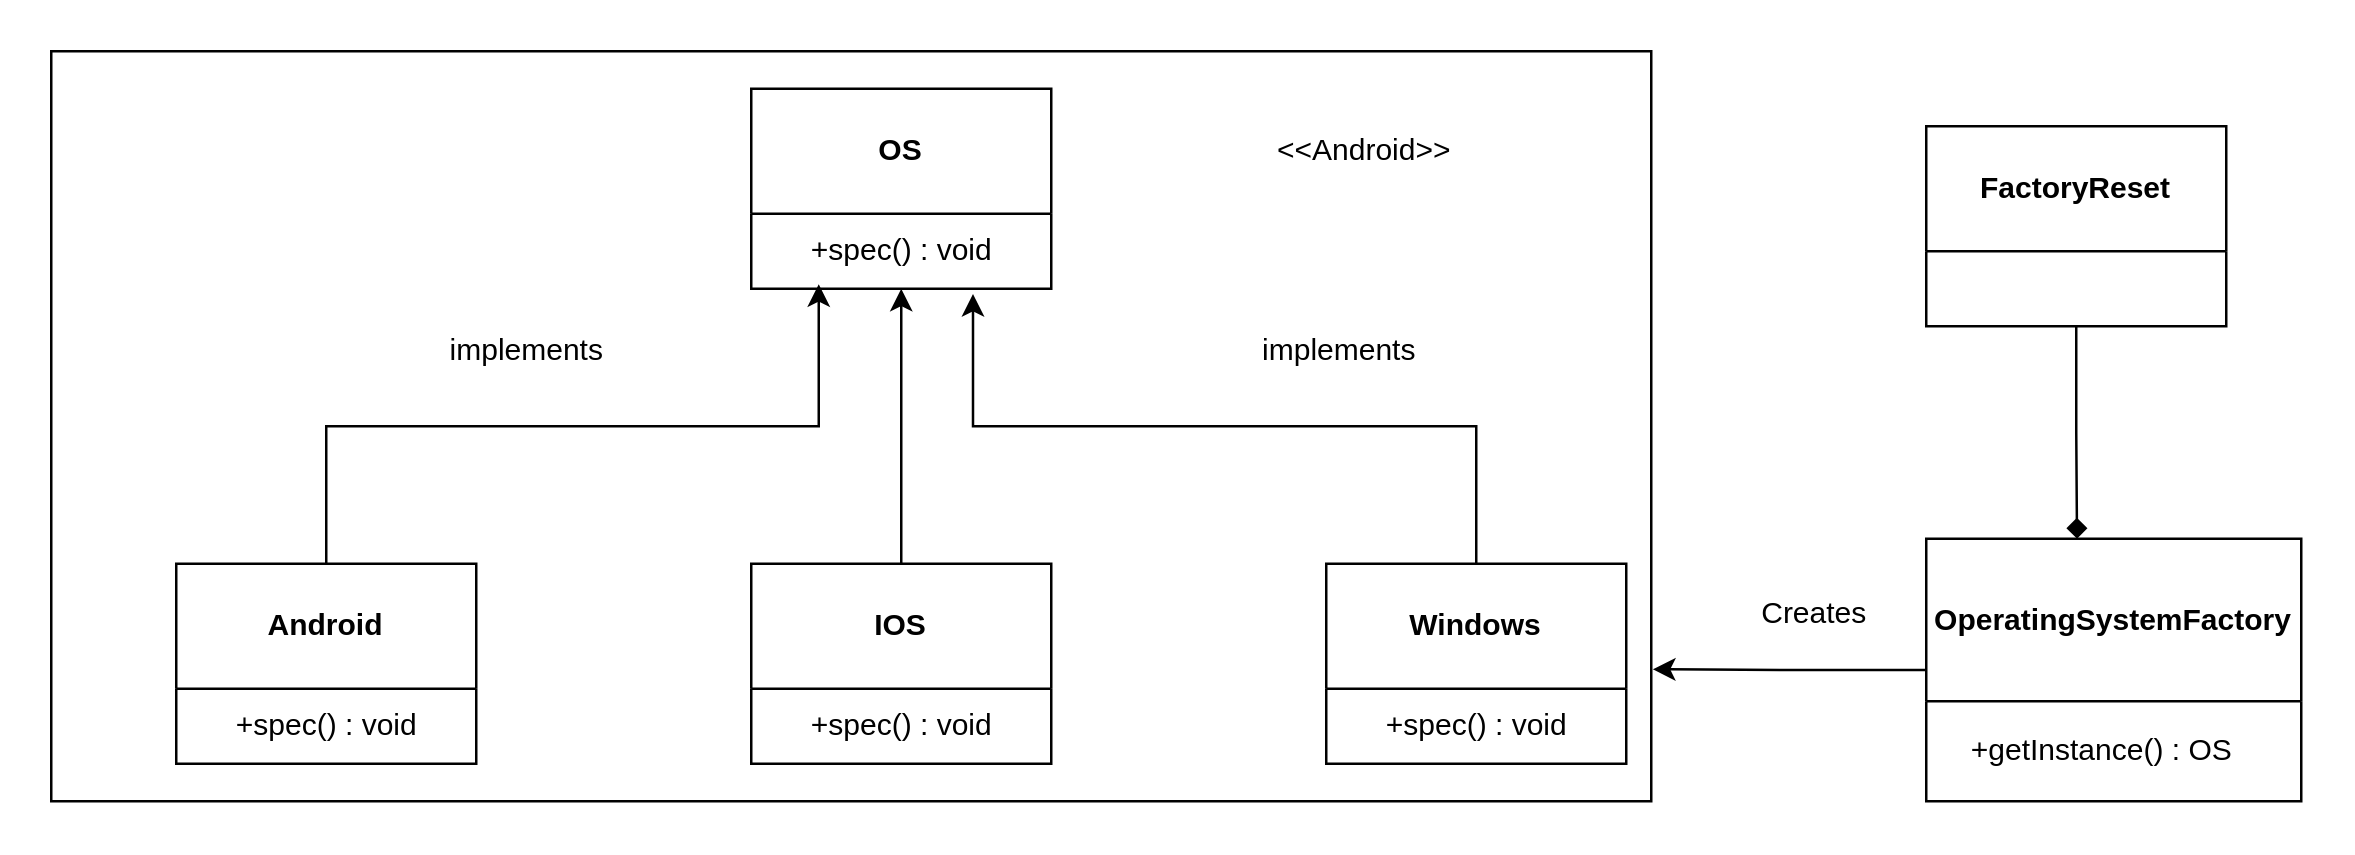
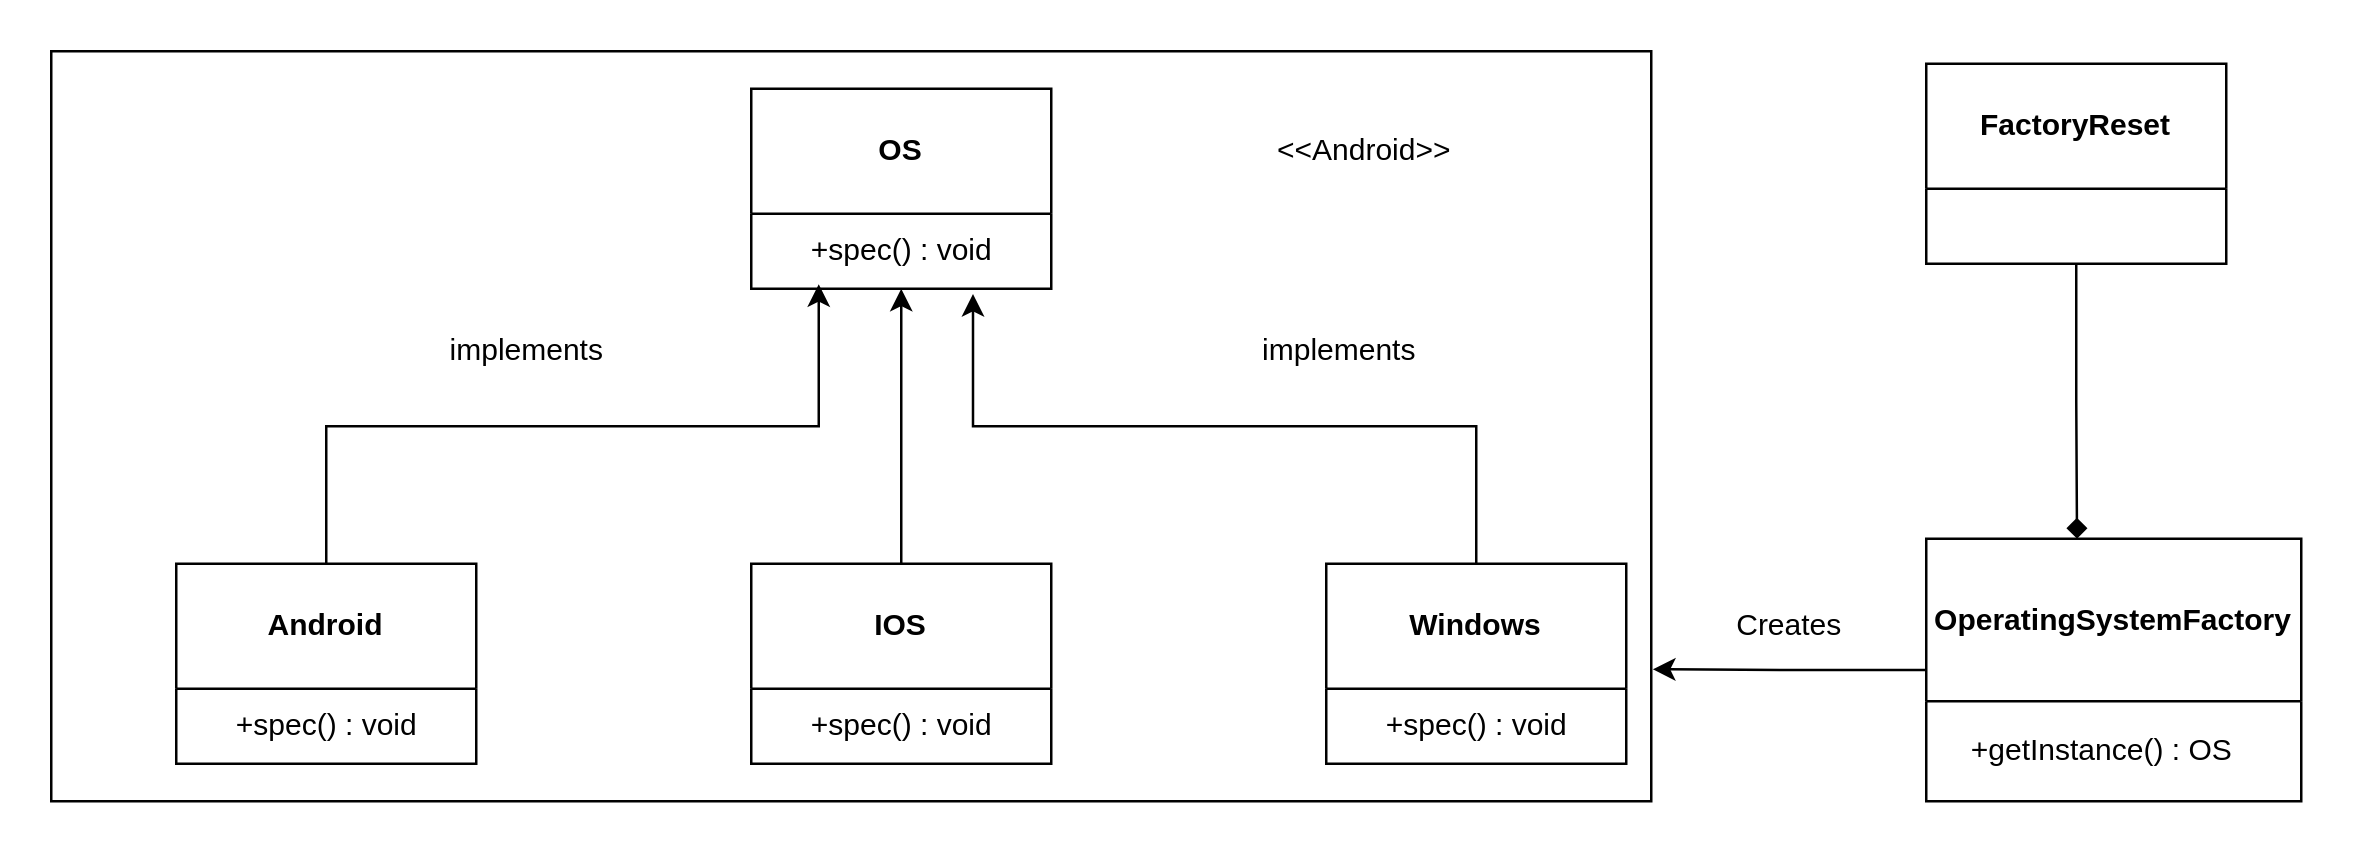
- <mxCell id="14" value="FactoryReset&lt;br&gt;" style="swimlane;whiteSpace=wrap;html=1;startSize=50;" parent="1" vertex="1"><mxGeometry x="770" y="50" width="120" height="80" as="geometry" /></mxCell>
+ <mxCell id="14" value="FactoryReset&lt;br&gt;" style="swimlane;whiteSpace=wrap;html=1;startSize=50;" parent="1" vertex="1"><mxGeometry x="770" y="25" width="120" height="80" as="geometry" /></mxCell>
- <mxCell id="18" value="Creates" style="text;html=1;align=center;verticalAlign=middle;resizable=0;points=[];autosize=1;strokeColor=none;fillColor=none;" parent="1" vertex="1"><mxGeometry x="690" y="230" width="70" height="30" as="geometry" /></mxCell>
+ <mxCell id="18" value="Creates" style="text;html=1;align=center;verticalAlign=middle;resizable=0;points=[];autosize=1;strokeColor=none;fillColor=none;" parent="1" vertex="1"><mxGeometry x="680" y="235" width="70" height="30" as="geometry" /></mxCell>
